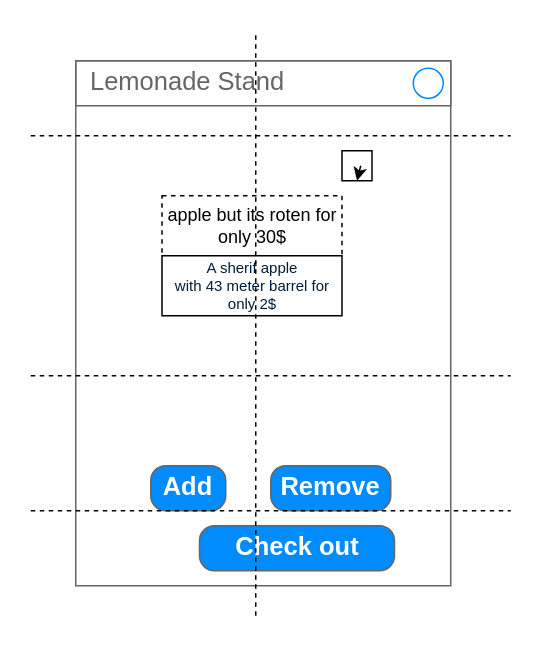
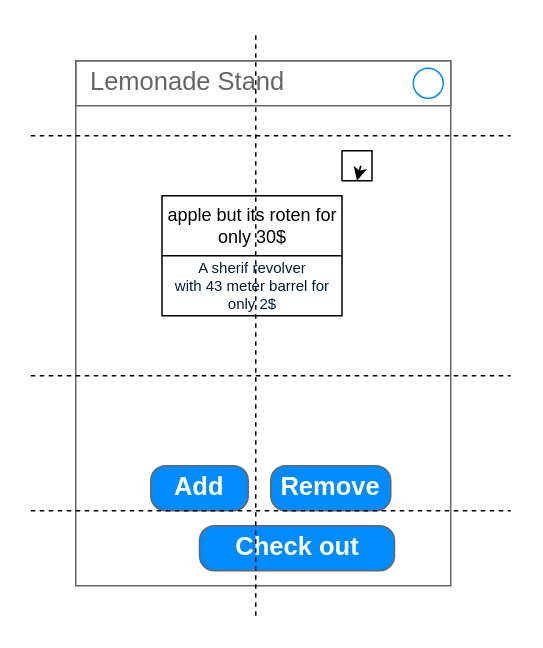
- <mxCell id="9" value="apple but its roten for only 30$" style="rounded=0;whiteSpace=wrap;html=1;dashed=1;" vertex="1" parent="2"><mxGeometry x="57.5" y="90" width="120" height="40" as="geometry" /></mxCell>
+ <mxCell id="9" value="apple but its roten for only 30$" style="rounded=0;whiteSpace=wrap;html=1;" vertex="1" parent="2"><mxGeometry x="57.5" y="90" width="120" height="40" as="geometry" /></mxCell>
- <mxCell id="10" value="&lt;span style=&quot;color: rgb(0, 29, 53); font-family: &amp;quot;Google Sans&amp;quot;, Arial, sans-serif; text-align: left; background-color: rgb(255, 255, 255); line-height: 90%;&quot;&gt;A sherif apple&lt;br&gt;with 43 meter barrel for only 2$&lt;/span&gt;" style="rounded=0;whiteSpace=wrap;html=1;spacing=1;fontSize=10;" vertex="1" parent="2"><mxGeometry x="57.5" y="130" width="120" height="40" as="geometry" /></mxCell>
+ <mxCell id="10" value="&lt;span style=&quot;color: rgb(0, 29, 53); font-family: &amp;quot;Google Sans&amp;quot;, Arial, sans-serif; text-align: left; background-color: rgb(255, 255, 255); line-height: 90%;&quot;&gt;A sherif revolver&lt;br&gt;with 43 meter barrel for only 2$&lt;/span&gt;" style="rounded=0;whiteSpace=wrap;html=1;spacing=1;fontSize=10;" vertex="1" parent="2"><mxGeometry x="57.5" y="130" width="120" height="40" as="geometry" /></mxCell>
- <mxCell id="5" value="Add" style="strokeWidth=1;shadow=0;dashed=0;align=center;html=1;shape=mxgraph.mockup.buttons.button;strokeColor=#666666;fontColor=#ffffff;mainText=;buttonStyle=round;fontSize=17;fontStyle=1;fillColor=#008cff;whiteSpace=wrap;" vertex="1" parent="2"><mxGeometry x="50" y="270" width="50" height="30" as="geometry" /></mxCell>
+ <mxCell id="5" value="Add" style="strokeWidth=1;shadow=0;dashed=0;align=center;html=1;shape=mxgraph.mockup.buttons.button;strokeColor=#666666;fontColor=#ffffff;mainText=;buttonStyle=round;fontSize=17;fontStyle=1;fillColor=#008cff;whiteSpace=wrap;" vertex="1" parent="2"><mxGeometry x="50" y="270" width="65" height="30" as="geometry" /></mxCell>
